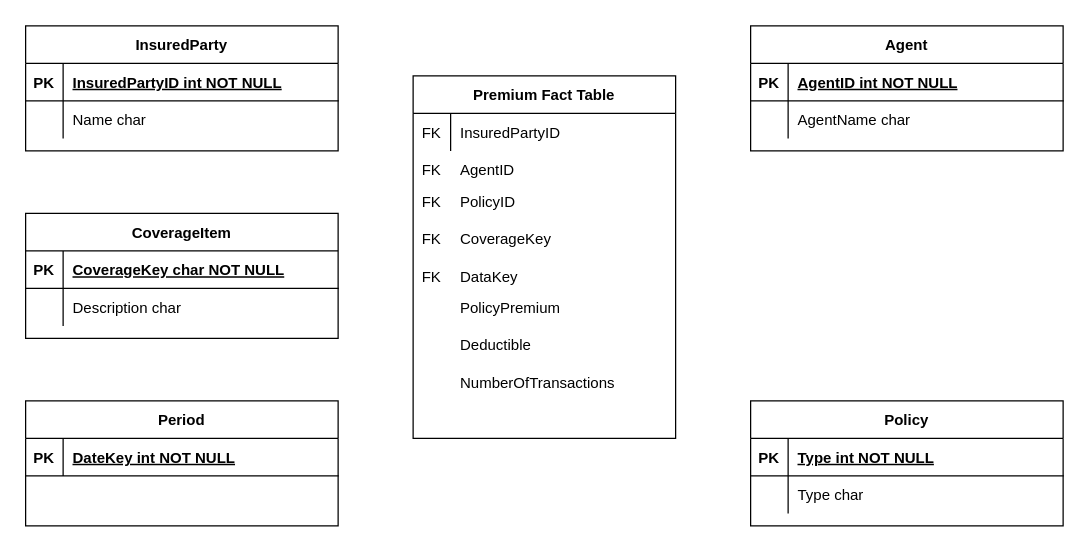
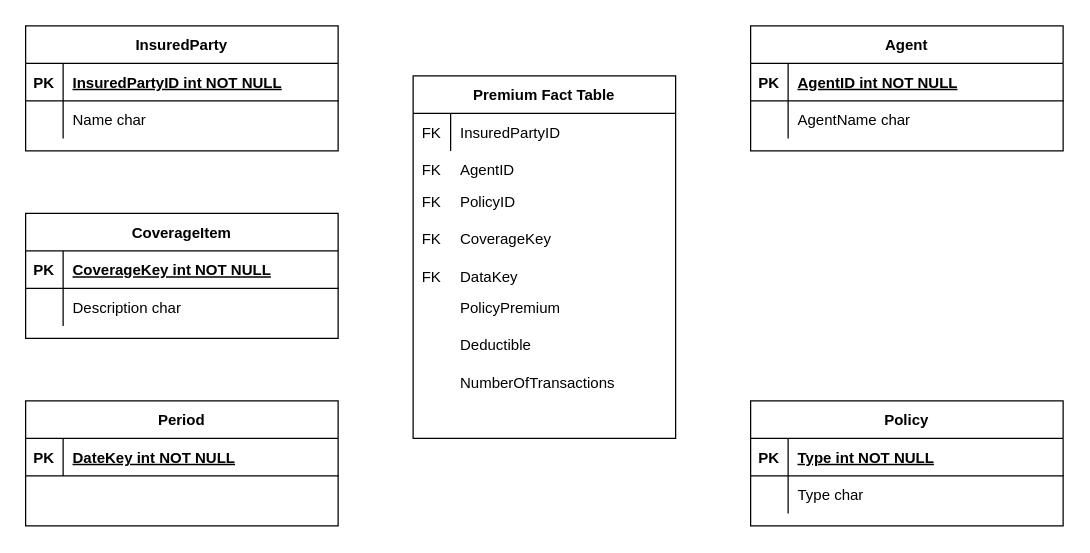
- <mxCell id="12" value="CoverageKey char NOT NULL " style="shape=partialRectangle;overflow=hidden;connectable=0;fillColor=none;top=0;left=0;bottom=0;right=0;align=left;spacingLeft=6;fontStyle=5;" vertex="1" parent="10"><mxGeometry x="30" width="220" height="30" as="geometry" /></mxCell>
+ <mxCell id="12" value="CoverageKey int NOT NULL " style="shape=partialRectangle;overflow=hidden;connectable=0;fillColor=none;top=0;left=0;bottom=0;right=0;align=left;spacingLeft=6;fontStyle=5;" vertex="1" parent="10"><mxGeometry x="30" width="220" height="30" as="geometry" /></mxCell>
